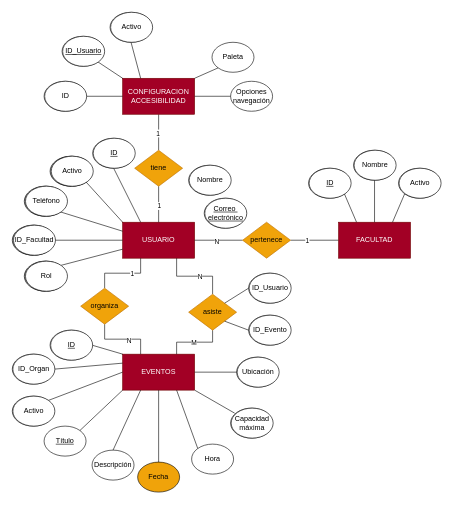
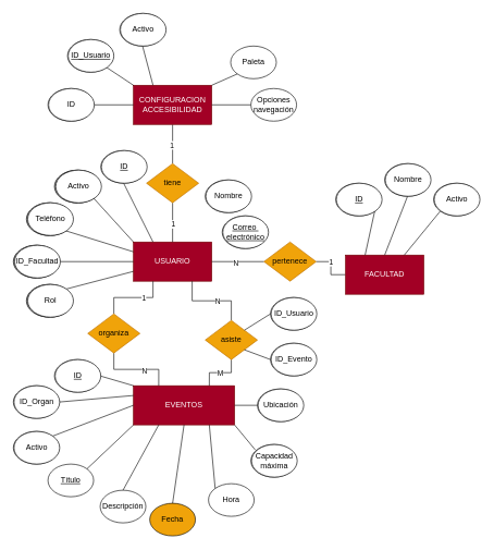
- <mxCell id="8" value="FACULTAD" style="rounded=0;whiteSpace=wrap;html=1;fillColor=#a20025;fontColor=#ffffff;strokeColor=#6F0000;" vertex="1" parent="1"><mxGeometry x="564" y="370" width="120" height="60" as="geometry" /></mxCell>
+ <mxCell id="8" value="FACULTAD" style="rounded=0;whiteSpace=wrap;html=1;fillColor=#a20025;fontColor=#ffffff;strokeColor=#6F0000;" vertex="1" parent="1"><mxGeometry x="529" y="390" width="120" height="60" as="geometry" /></mxCell>
- <mxCell id="15" value="EVENTOS" style="rounded=0;whiteSpace=wrap;html=1;fillColor=#a20025;fontColor=#ffffff;strokeColor=#6F0000;" vertex="1" parent="1"><mxGeometry x="204" y="590" width="120" height="60" as="geometry" /></mxCell>
+ <mxCell id="15" value="EVENTOS" style="rounded=0;whiteSpace=wrap;html=1;fillColor=#a20025;fontColor=#ffffff;strokeColor=#6F0000;" vertex="1" parent="1"><mxGeometry x="204" y="590" width="155" height="60" as="geometry" /></mxCell>
